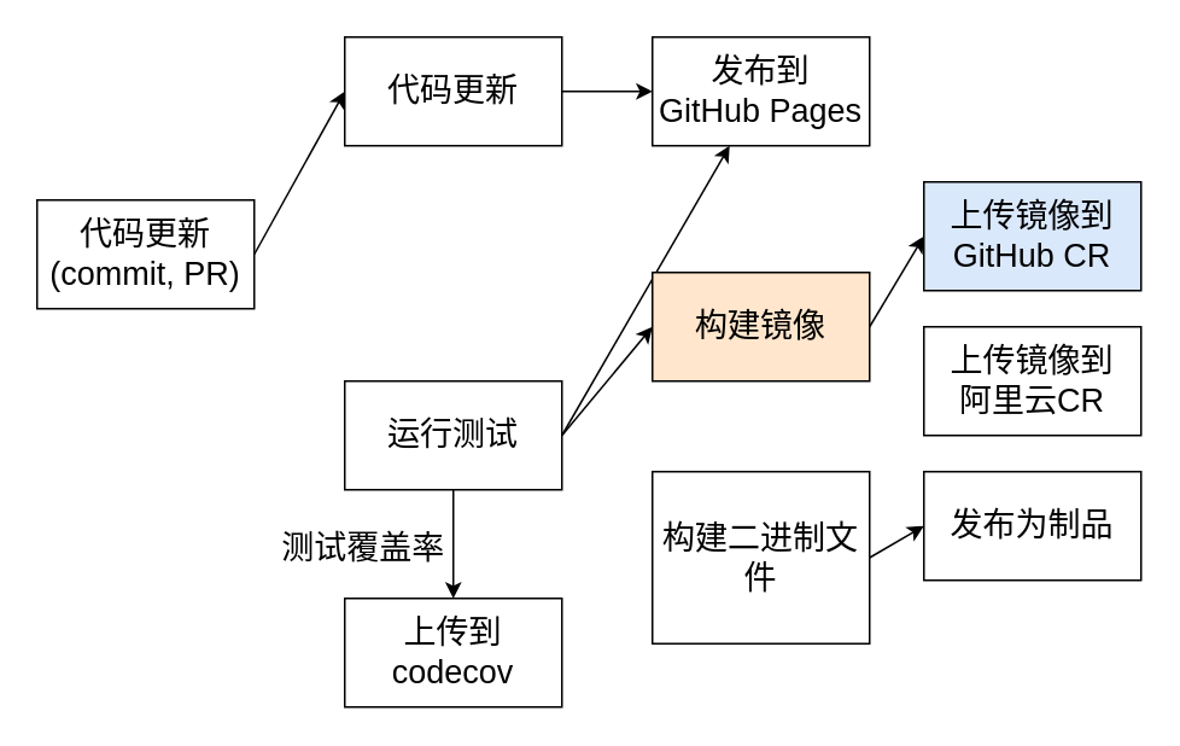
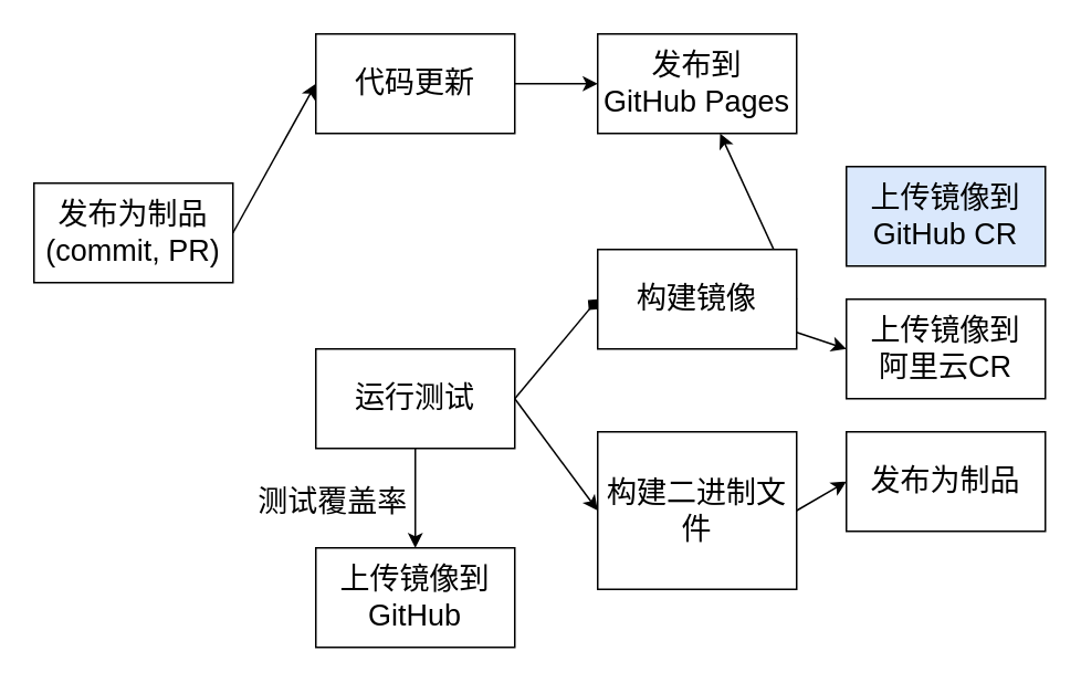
- <mxCell id="3" value="代码更新&#10;(commit, PR)" style="rounded=0;whiteSpace=wrap;fontSize=18;labelBackgroundColor=none;" parent="1" vertex="1"><mxGeometry x="20" y="110" width="120" height="60" as="geometry" /></mxCell>
+ <mxCell id="3" value="发布为制品&#10;(commit, PR)" style="rounded=0;whiteSpace=wrap;fontSize=18;labelBackgroundColor=none;" parent="1" vertex="1"><mxGeometry x="20" y="110" width="120" height="60" as="geometry" /></mxCell>
- <mxCell id="9" value="" style="edgeStyle=none;exitX=1;exitY=0.5;exitDx=0;exitDy=0;fontSize=18;labelBackgroundColor=none;" parent="1" source="10" target="12" edge="1"><mxGeometry relative="1" as="geometry" /></mxCell>
+ <mxCell id="9" value="" style="edgeStyle=none;exitX=1;exitY=0.5;exitDx=0;exitDy=0;entryX=0;entryY=0.5;entryDx=0;entryDy=0;fontSize=18;labelBackgroundColor=none;" parent="1" source="10" target="17" edge="1"><mxGeometry relative="1" as="geometry" /></mxCell>
- <mxCell id="13" value="" style="edgeStyle=none;exitX=1;exitY=0.5;exitDx=0;exitDy=0;entryX=0;entryY=0.5;entryDx=0;entryDy=0;fontSize=18;labelBackgroundColor=none;" parent="1" source="15" target="18" edge="1"><mxGeometry relative="1" as="geometry" /></mxCell>
+ <mxCell id="13" value="" style="edgeStyle=none;exitX=1;exitY=0.5;exitDx=0;exitDy=0;fontSize=18;labelBackgroundColor=none;" parent="1" source="15" target="12" edge="1"><mxGeometry relative="1" as="geometry" /></mxCell>
- <mxCell id="15" value="构建镜像" style="rounded=0;whiteSpace=wrap;fontSize=18;labelBackgroundColor=none;fillColor=#ffe6cc;" parent="1" vertex="1"><mxGeometry x="360" y="150" width="120" height="60" as="geometry" /></mxCell>
+ <mxCell id="15" value="构建镜像" style="rounded=0;whiteSpace=wrap;fontSize=18;labelBackgroundColor=none;" parent="1" vertex="1"><mxGeometry x="360" y="150" width="120" height="60" as="geometry" /></mxCell>
- <mxCell id="8" value="" style="edgeStyle=none;exitX=1;exitY=0.5;exitDx=0;exitDy=0;entryX=0;entryY=0.5;entryDx=0;entryDy=0;fontSize=18;labelBackgroundColor=none;" parent="1" source="10" target="15" edge="1"><mxGeometry relative="1" as="geometry" /></mxCell>
+ <mxCell id="8" value="" style="edgeStyle=none;exitX=1;exitY=0.5;exitDx=0;exitDy=0;entryX=0;entryY=0.5;entryDx=0;entryDy=0;fontSize=18;labelBackgroundColor=none;endArrow=diamond;" parent="1" source="10" target="15" edge="1"><mxGeometry relative="1" as="geometry" /></mxCell>
+ <mxCell id="14" value="" style="edgeStyle=none;entryX=0;entryY=0.5;entryDx=0;entryDy=0;fontSize=18;labelBackgroundColor=none;" parent="1" source="15" target="19" edge="1"><mxGeometry relative="1" as="geometry" /></mxCell>
- <mxCell id="11" value="上传到codecov" style="rounded=0;whiteSpace=wrap;fontSize=18;labelBackgroundColor=none;" parent="1" vertex="1"><mxGeometry x="190" y="330" width="120" height="60" as="geometry" /></mxCell>
+ <mxCell id="11" value="上传镜像到GitHub" style="rounded=0;whiteSpace=wrap;fontSize=18;labelBackgroundColor=none;" parent="1" vertex="1"><mxGeometry x="190" y="330" width="120" height="60" as="geometry" /></mxCell>
